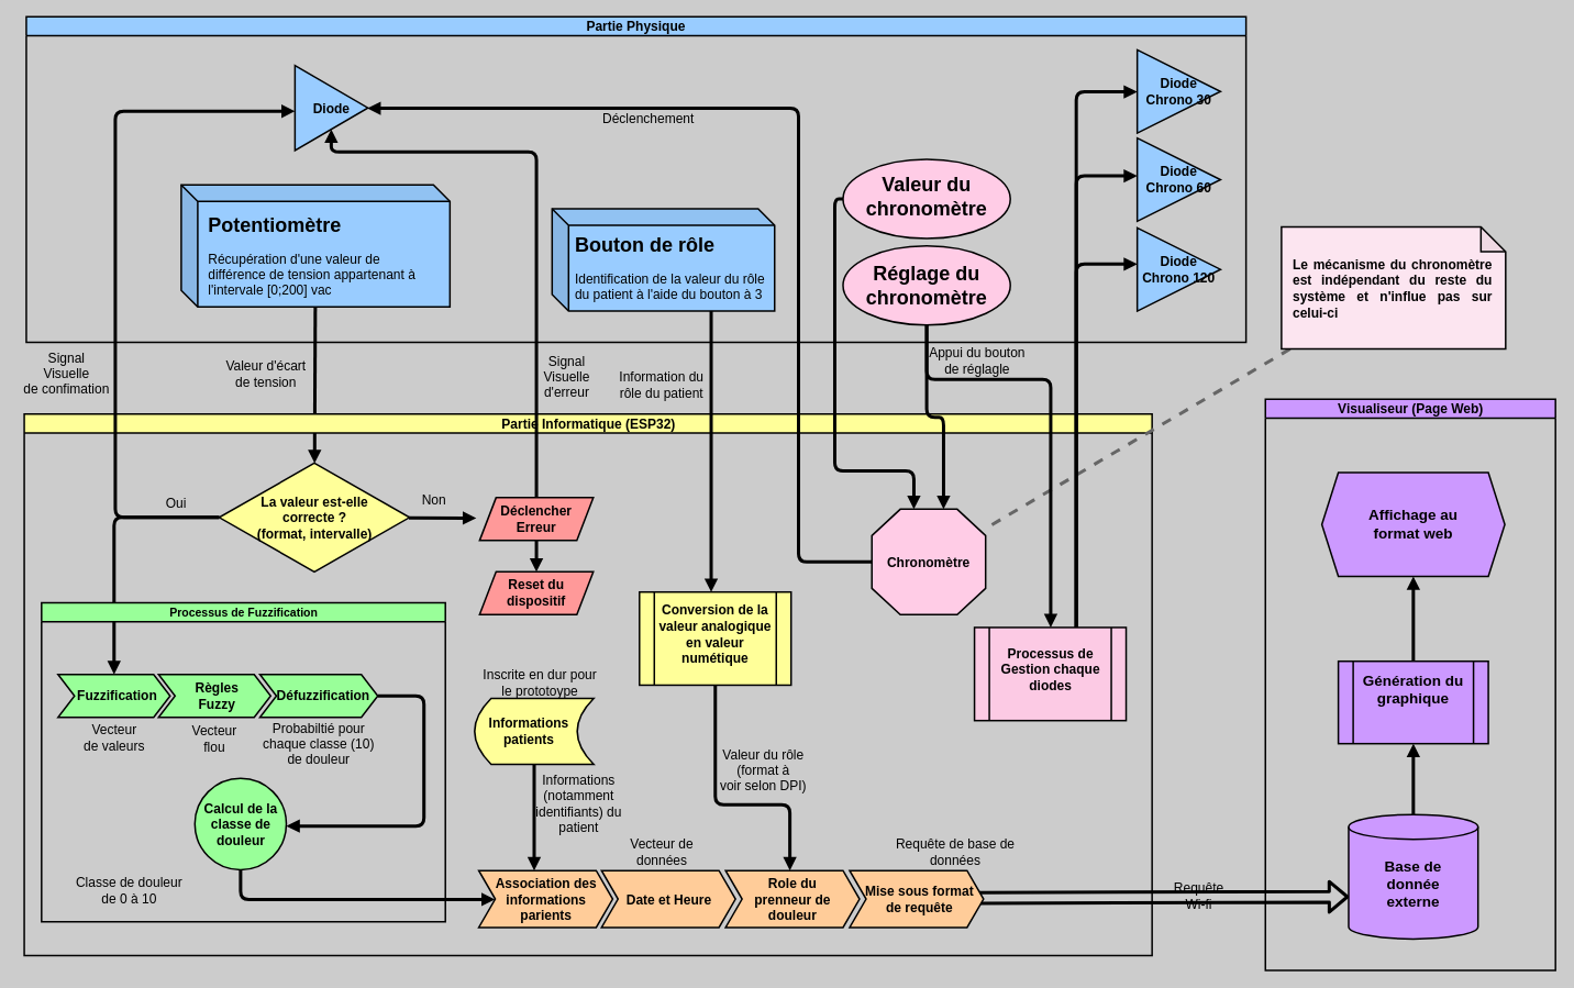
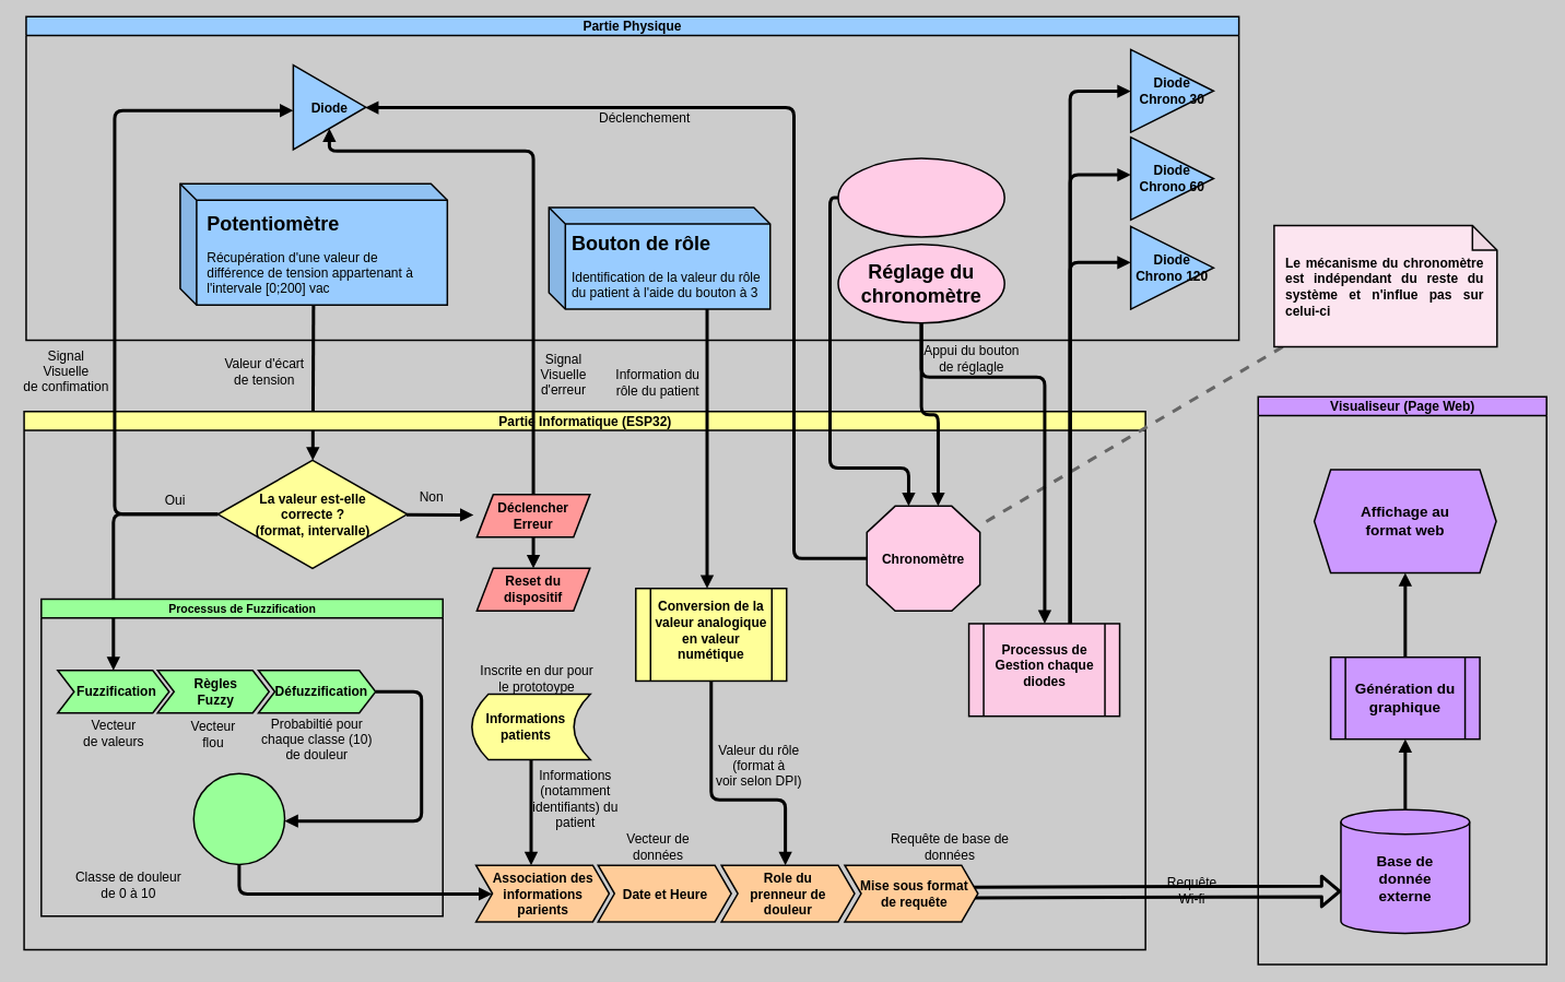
- <mxCell id="14" value="&lt;h1&gt;&lt;font color=&quot;#000000&quot;&gt;Valeur du chronomètre&lt;/font&gt;&lt;/h1&gt;" style="text;html=1;strokeColor=none;fillColor=none;spacing=5;spacingTop=-20;whiteSpace=wrap;overflow=hidden;rounded=0;strokeWidth=2;align=center;" vertex="1" parent="12"><mxGeometry x="17" y="99" width="169" height="79" as="geometry" /></mxCell>
- <mxCell id="87" value="&lt;span style=&quot;font-size: 18px;&quot;&gt;&lt;b&gt;Génération du graphique&lt;br&gt;&lt;/b&gt;&lt;/span&gt;" style="text;html=1;strokeColor=none;fillColor=none;align=center;verticalAlign=middle;whiteSpace=wrap;rounded=0;strokeWidth=2;fontColor=#000000;" vertex="1" parent="85"><mxGeometry x="18" y="3" width="146" height="64" as="geometry" /></mxCell>
+ <mxCell id="87" value="&lt;span style=&quot;font-size: 18px;&quot;&gt;&lt;b&gt;Génération du graphique&lt;br&gt;&lt;/b&gt;&lt;/span&gt;" style="text;html=1;strokeColor=none;fillColor=none;align=center;verticalAlign=middle;whiteSpace=wrap;rounded=0;strokeWidth=2;fontColor=#000000;" vertex="1" parent="85"><mxGeometry x="18" y="18" width="146" height="64" as="geometry" /></mxCell>
- <mxCell id="35" value="&lt;span style=&quot;font-size: 16px;&quot;&gt;&lt;b&gt;Calcul de la&lt;br&gt;classe de douleur&lt;br&gt;&lt;/b&gt;&lt;/span&gt;" style="text;html=1;strokeColor=none;fillColor=none;align=center;verticalAlign=middle;whiteSpace=wrap;rounded=0;strokeWidth=2;fontColor=#000000;" vertex="1" parent="23"><mxGeometry x="189.25" y="246.5" width="104.5" height="44" as="geometry" /></mxCell>
